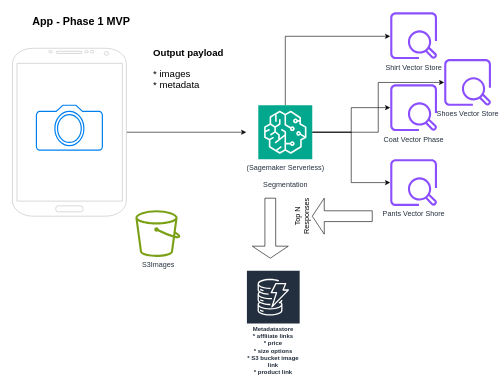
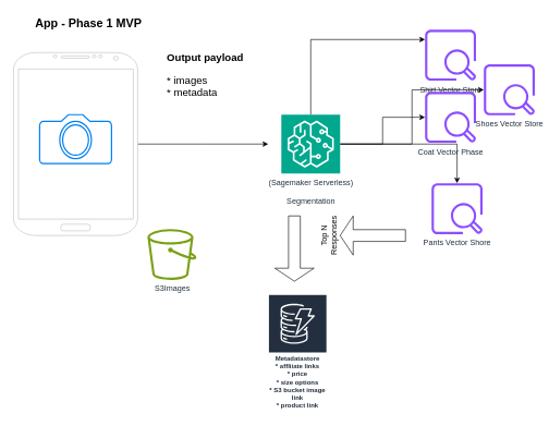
- <mxCell id="10" value="Shirt Vector Store" style="sketch=0;outlineConnect=0;fontColor=#232F3E;gradientColor=none;fillColor=#8C4FFF;strokeColor=none;dashed=0;verticalLabelPosition=bottom;verticalAlign=top;align=center;html=1;fontSize=12;fontStyle=0;aspect=fixed;pointerEvents=1;shape=mxgraph.aws4.opensearch_service_data_node;" vertex="1" parent="1"><mxGeometry x="650" y="20" width="78" height="78" as="geometry" /></mxCell>
+ <mxCell id="10" value="Shirt Vector Store" style="sketch=0;outlineConnect=0;fontColor=#232F3E;gradientColor=none;fillColor=#8C4FFF;strokeColor=none;dashed=0;verticalLabelPosition=bottom;verticalAlign=top;align=center;html=1;fontSize=12;fontStyle=0;aspect=fixed;pointerEvents=1;shape=mxgraph.aws4.opensearch_service_data_node;" vertex="1" parent="1"><mxGeometry x="650" y="45" width="78" height="78" as="geometry" /></mxCell>
- <mxCell id="12" value="Pants Vector Shore" style="sketch=0;outlineConnect=0;fontColor=#232F3E;gradientColor=none;fillColor=#8C4FFF;strokeColor=none;dashed=0;verticalLabelPosition=bottom;verticalAlign=top;align=center;html=1;fontSize=12;fontStyle=0;aspect=fixed;pointerEvents=1;shape=mxgraph.aws4.opensearch_service_data_node;" vertex="1" parent="1"><mxGeometry x="650" y="265" width="78" height="78" as="geometry" /></mxCell>
+ <mxCell id="12" value="Pants Vector Shore" style="sketch=0;outlineConnect=0;fontColor=#232F3E;gradientColor=none;fillColor=#8C4FFF;strokeColor=none;dashed=0;verticalLabelPosition=bottom;verticalAlign=top;align=center;html=1;fontSize=12;fontStyle=0;aspect=fixed;pointerEvents=1;shape=mxgraph.aws4.opensearch_service_data_node;" vertex="1" parent="1"><mxGeometry x="660" y="280" width="78" height="78" as="geometry" /></mxCell>
